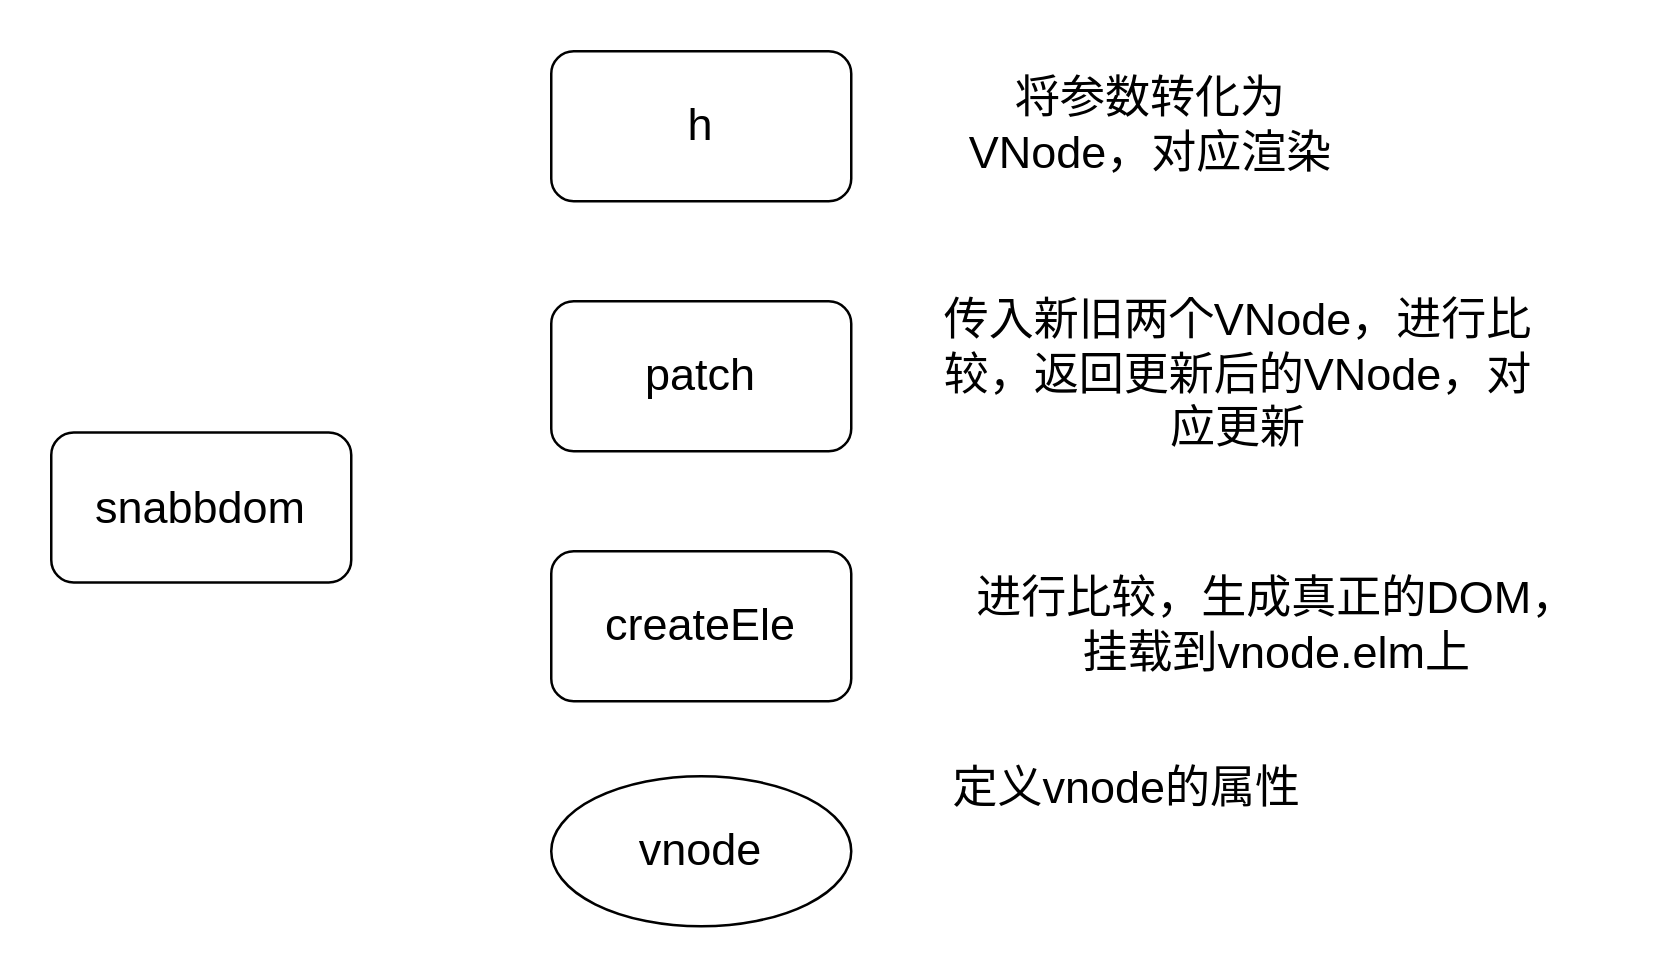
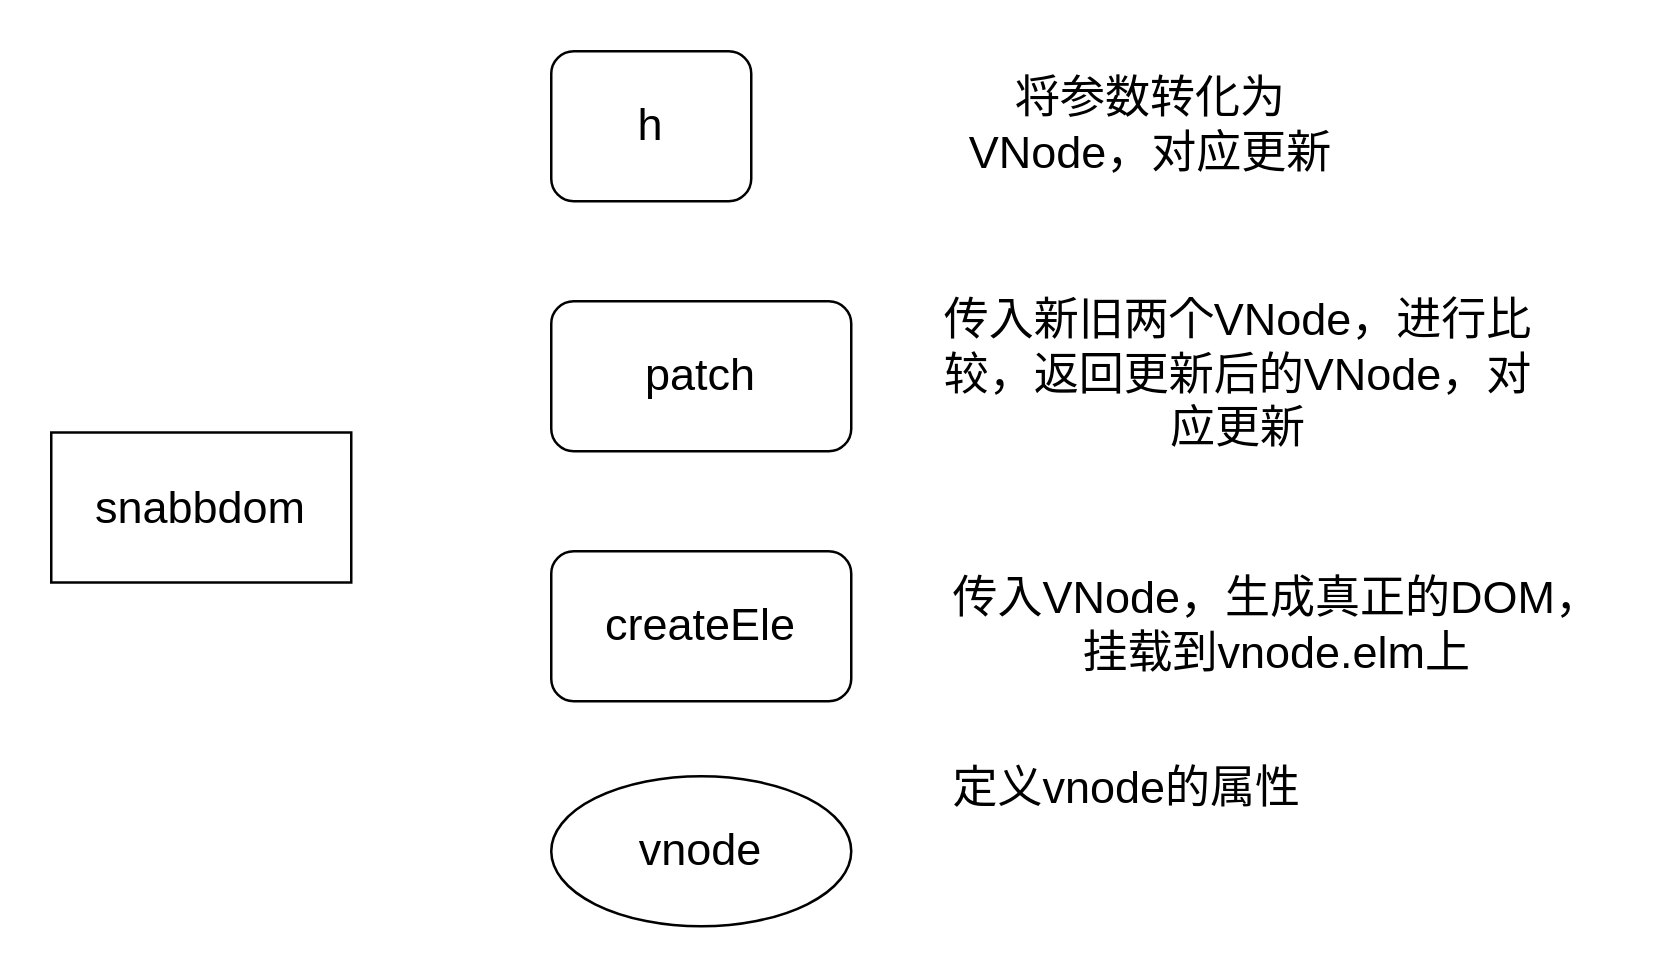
- <mxCell id="3" value="&lt;font style=&quot;font-size: 18px;&quot;&gt;h&lt;/font&gt;" style="rounded=1;whiteSpace=wrap;html=1;" vertex="1" parent="1"><mxGeometry x="220" y="20" width="120" height="60" as="geometry" /></mxCell>
+ <mxCell id="3" value="&lt;font style=&quot;font-size: 18px;&quot;&gt;h&lt;/font&gt;" style="rounded=1;whiteSpace=wrap;html=1;" vertex="1" parent="1"><mxGeometry x="220" y="20" width="80" height="60" as="geometry" /></mxCell>
- <mxCell id="4" value="将参数转化为VNode，对应渲染" style="text;html=1;strokeColor=none;fillColor=none;align=center;verticalAlign=middle;whiteSpace=wrap;rounded=0;fontSize=18;" vertex="1" parent="1"><mxGeometry x="370" y="27.5" width="180" height="45" as="geometry" /></mxCell>
+ <mxCell id="4" value="将参数转化为VNode，对应更新" style="text;html=1;strokeColor=none;fillColor=none;align=center;verticalAlign=middle;whiteSpace=wrap;rounded=0;fontSize=18;" vertex="1" parent="1"><mxGeometry x="370" y="27.5" width="180" height="45" as="geometry" /></mxCell>
- <mxCell id="2" value="&lt;font style=&quot;font-size: 18px;&quot;&gt;snabbdom&lt;/font&gt;" style="rounded=1;whiteSpace=wrap;html=1;" vertex="1" parent="1"><mxGeometry x="20" y="172.5" width="120" height="60" as="geometry" /></mxCell>
+ <mxCell id="2" value="&lt;font style=&quot;font-size: 18px;&quot;&gt;snabbdom&lt;/font&gt;" style="whiteSpace=wrap;html=1;rounded=0;" vertex="1" parent="1"><mxGeometry x="20" y="172.5" width="120" height="60" as="geometry" /></mxCell>
- <mxCell id="8" value="进行比较，生成真正的DOM，&lt;br&gt;挂载到vnode.elm上" style="text;html=1;align=center;verticalAlign=middle;resizable=0;points=[];autosize=1;strokeColor=none;fillColor=none;fontSize=18;" vertex="1" parent="1"><mxGeometry x="370" y="220" width="280" height="60" as="geometry" /></mxCell>
+ <mxCell id="8" value="传入VNode，生成真正的DOM，&lt;br&gt;挂载到vnode.elm上" style="text;html=1;align=center;verticalAlign=middle;resizable=0;points=[];autosize=1;strokeColor=none;fillColor=none;fontSize=18;" vertex="1" parent="1"><mxGeometry x="370" y="220" width="280" height="60" as="geometry" /></mxCell>
